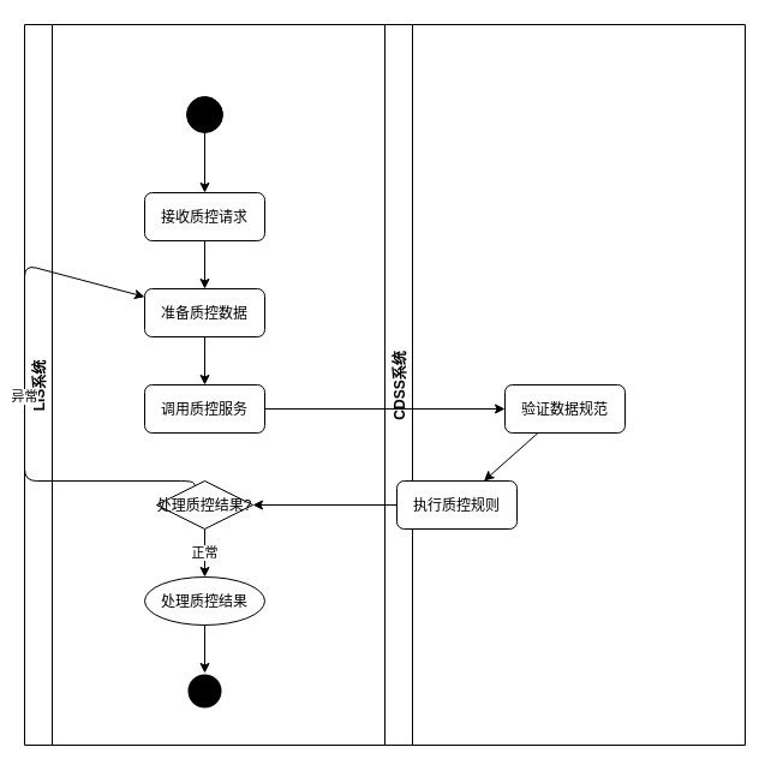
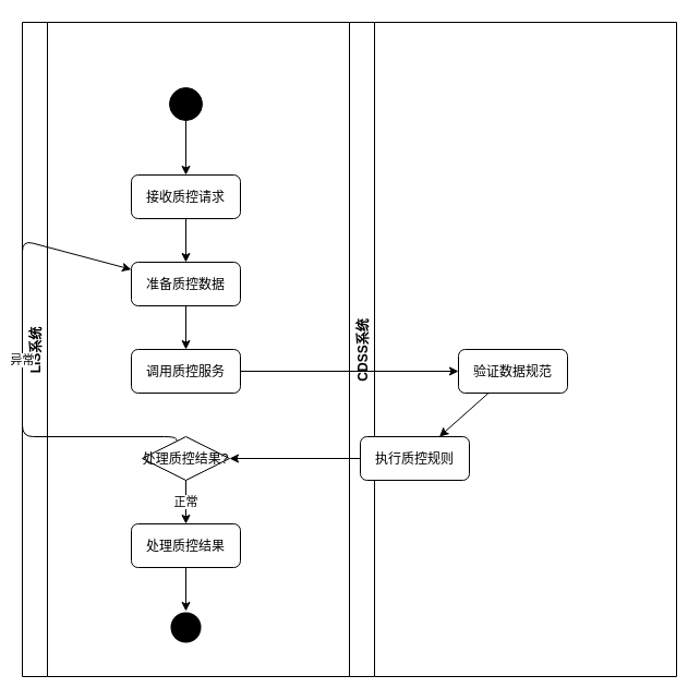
- <mxCell id="8" value="处理质控结果" style="ellipse;" vertex="1" parent="2"><mxGeometry x="100" y="460" width="100" height="40" as="geometry" /></mxCell>
+ <mxCell id="8" value="处理质控结果" style="rounded=1;" vertex="1" parent="2"><mxGeometry x="100" y="460" width="100" height="40" as="geometry" /></mxCell>
